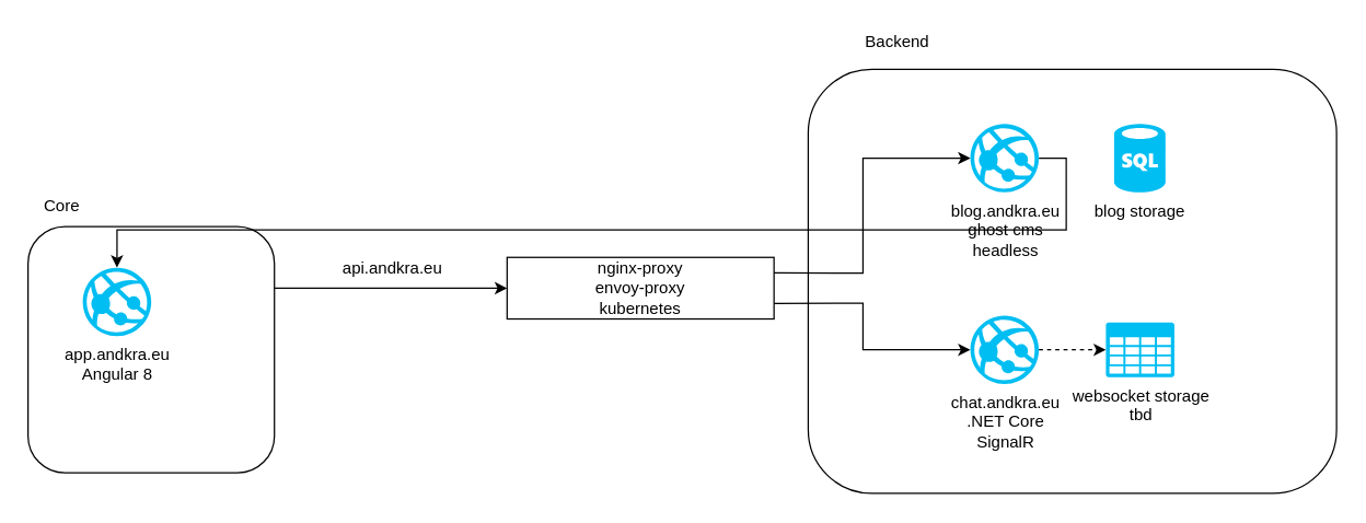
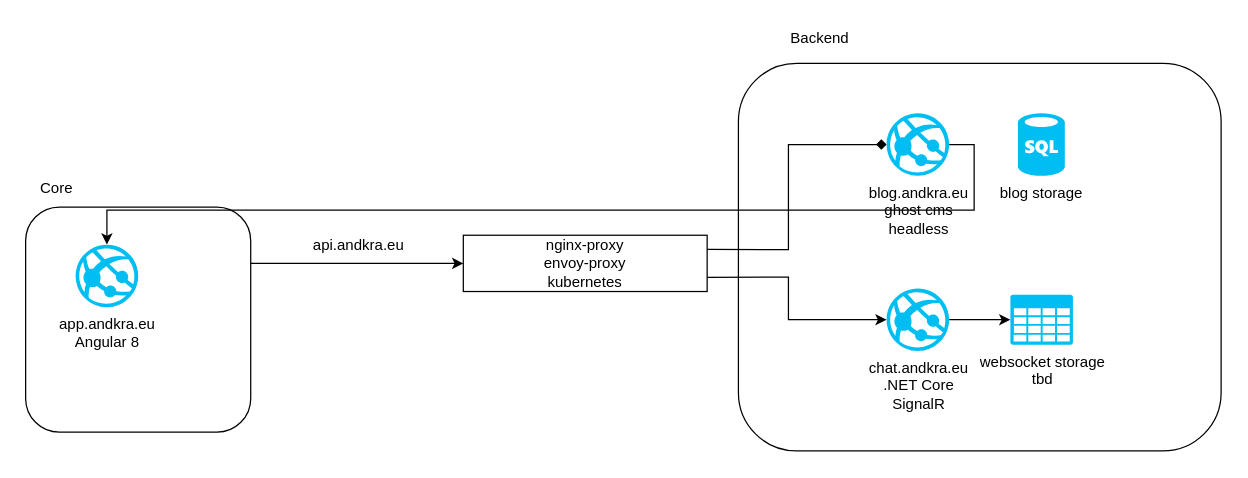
- <mxCell id="16" value="" style="endArrow=classic;html=1;exitX=1;exitY=0.25;exitDx=0;exitDy=0;entryX=0;entryY=0.5;entryDx=0;entryDy=0;entryPerimeter=0;rounded=0;" edge="1" parent="1" source="15" target="8"><mxGeometry width="50" height="50" relative="1" as="geometry"><mxPoint x="500" y="430" as="sourcePoint" /><mxPoint x="540" y="-20" as="targetPoint" /><Array as="points"><mxPoint x="630" y="199" /><mxPoint x="630" y="115" /></Array></mxGeometry></mxCell>
+ <mxCell id="16" value="" style="endArrow=diamond;html=1;exitX=1;exitY=0.25;exitDx=0;exitDy=0;entryX=0;entryY=0.5;entryDx=0;entryDy=0;entryPerimeter=0;rounded=0;" edge="1" parent="1" source="15" target="8"><mxGeometry width="50" height="50" relative="1" as="geometry"><mxPoint x="500" y="430" as="sourcePoint" /><mxPoint x="540" y="-20" as="targetPoint" /><Array as="points"><mxPoint x="630" y="199" /><mxPoint x="630" y="115" /></Array></mxGeometry></mxCell>
- <mxCell id="9" style="edgeStyle=orthogonalEdgeStyle;rounded=0;orthogonalLoop=1;jettySize=auto;html=1;exitX=1;exitY=0.5;exitDx=0;exitDy=0;exitPerimeter=0;entryX=0;entryY=0.5;entryDx=0;entryDy=0;entryPerimeter=0;dashed=1;" edge="1" parent="1" source="10" target="12"><mxGeometry relative="1" as="geometry" /></mxCell>
+ <mxCell id="9" style="edgeStyle=orthogonalEdgeStyle;rounded=0;orthogonalLoop=1;jettySize=auto;html=1;exitX=1;exitY=0.5;exitDx=0;exitDy=0;exitPerimeter=0;entryX=0;entryY=0.5;entryDx=0;entryDy=0;entryPerimeter=0;" edge="1" parent="1" source="10" target="12"><mxGeometry relative="1" as="geometry" /></mxCell>
